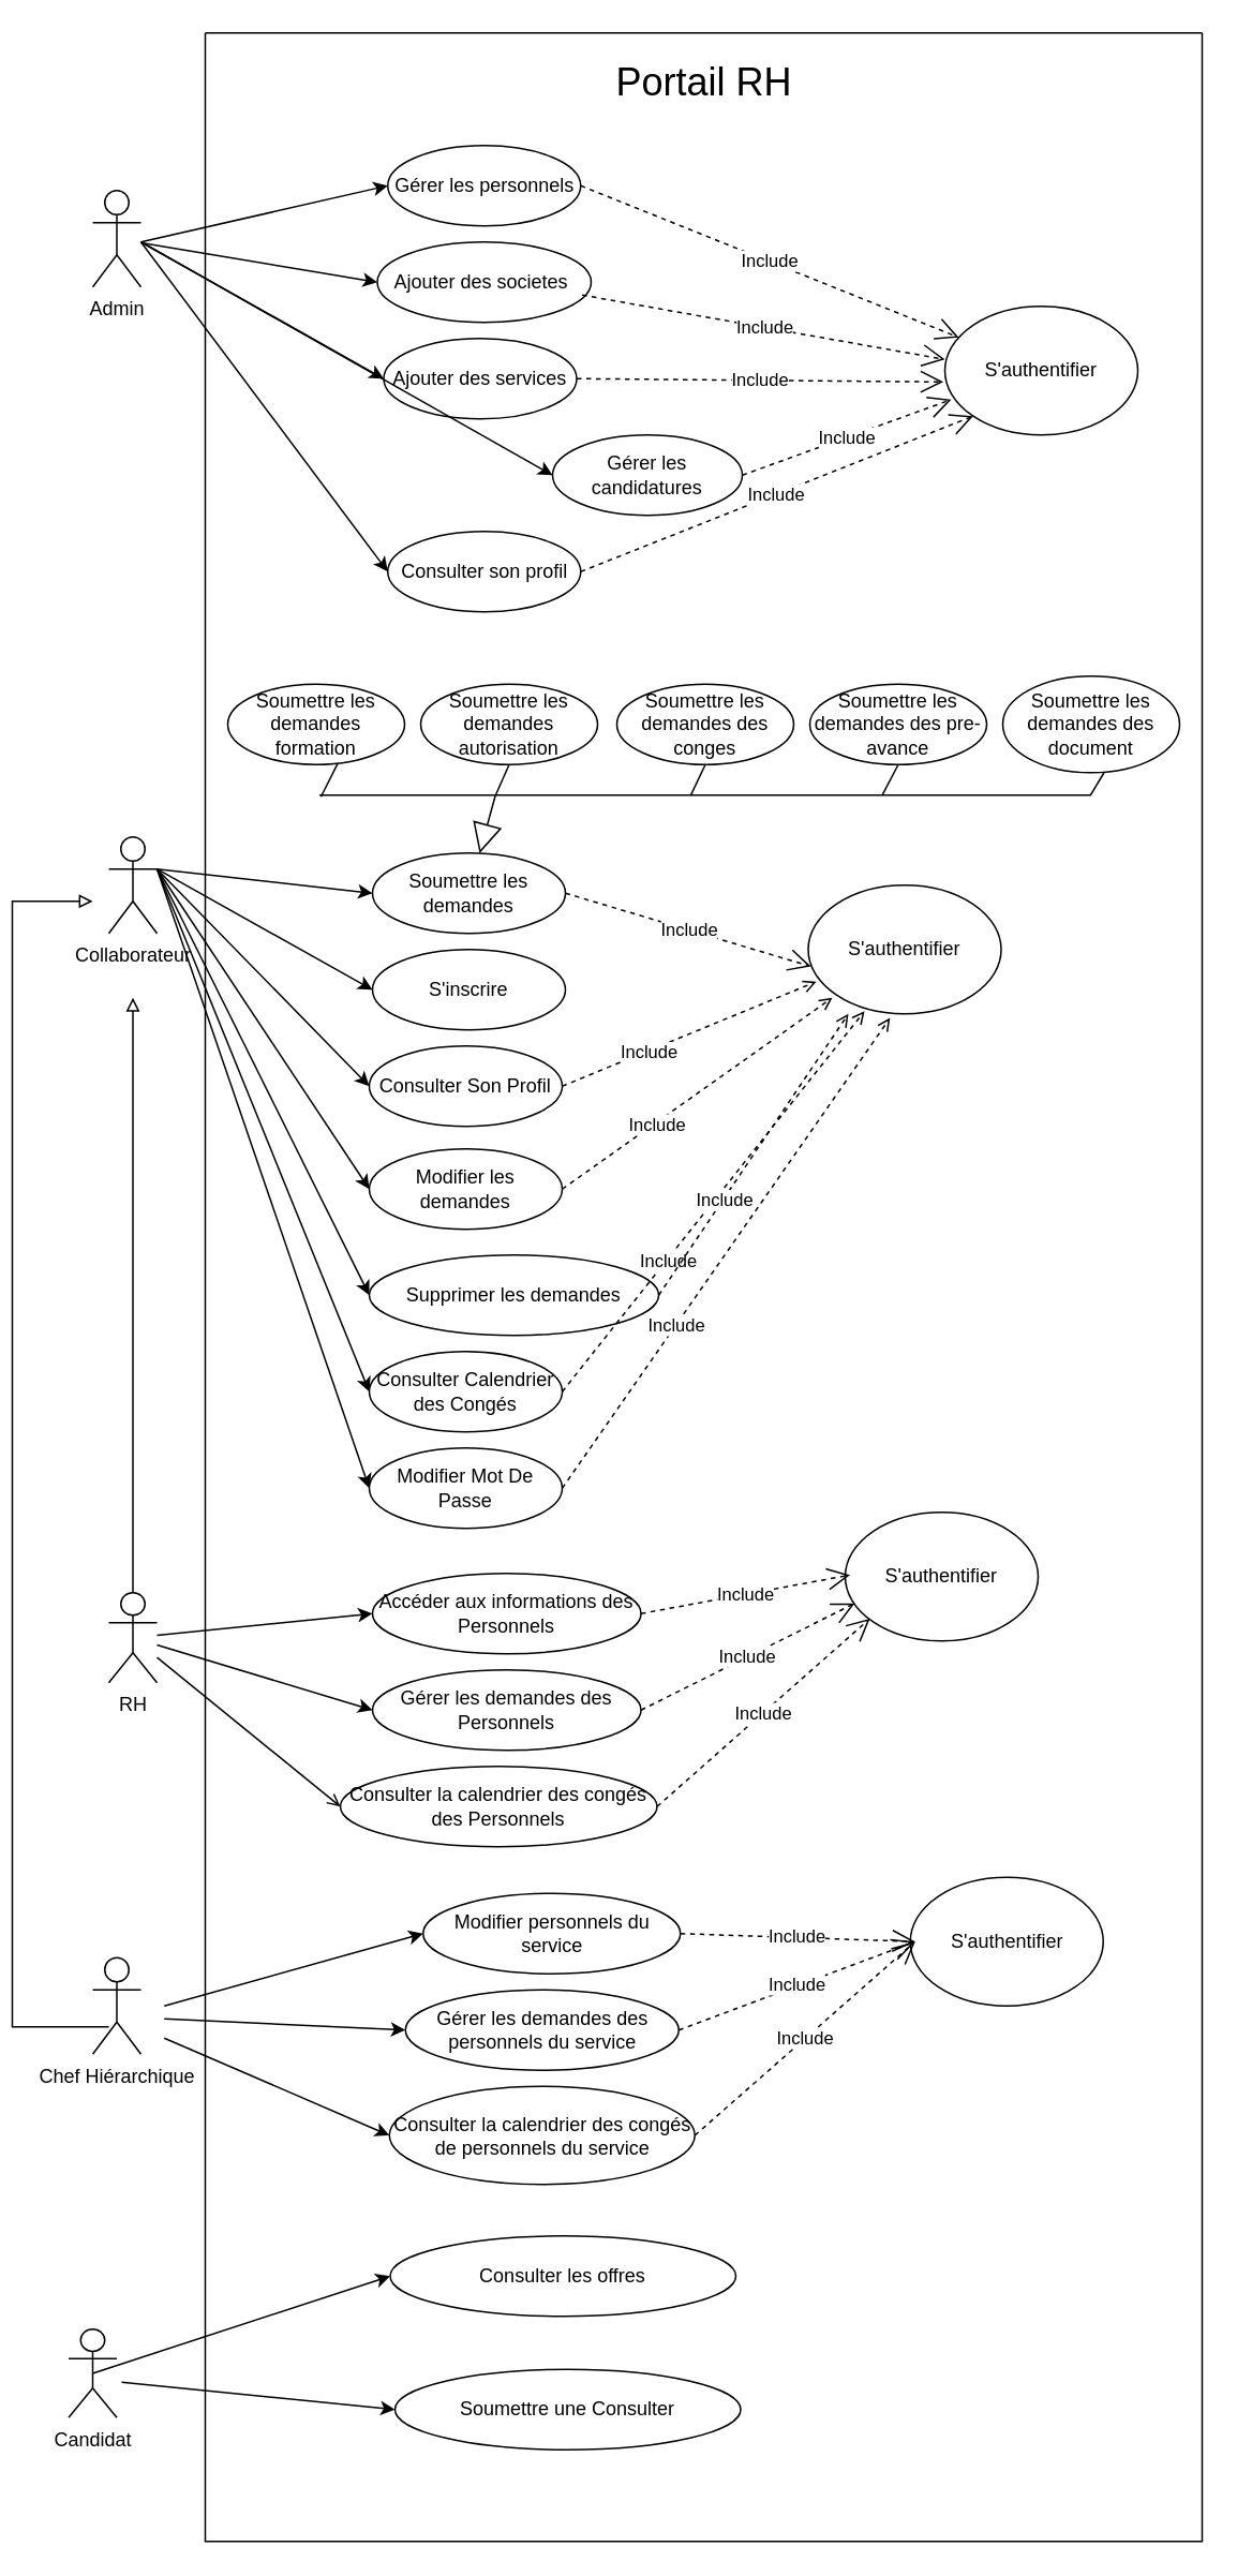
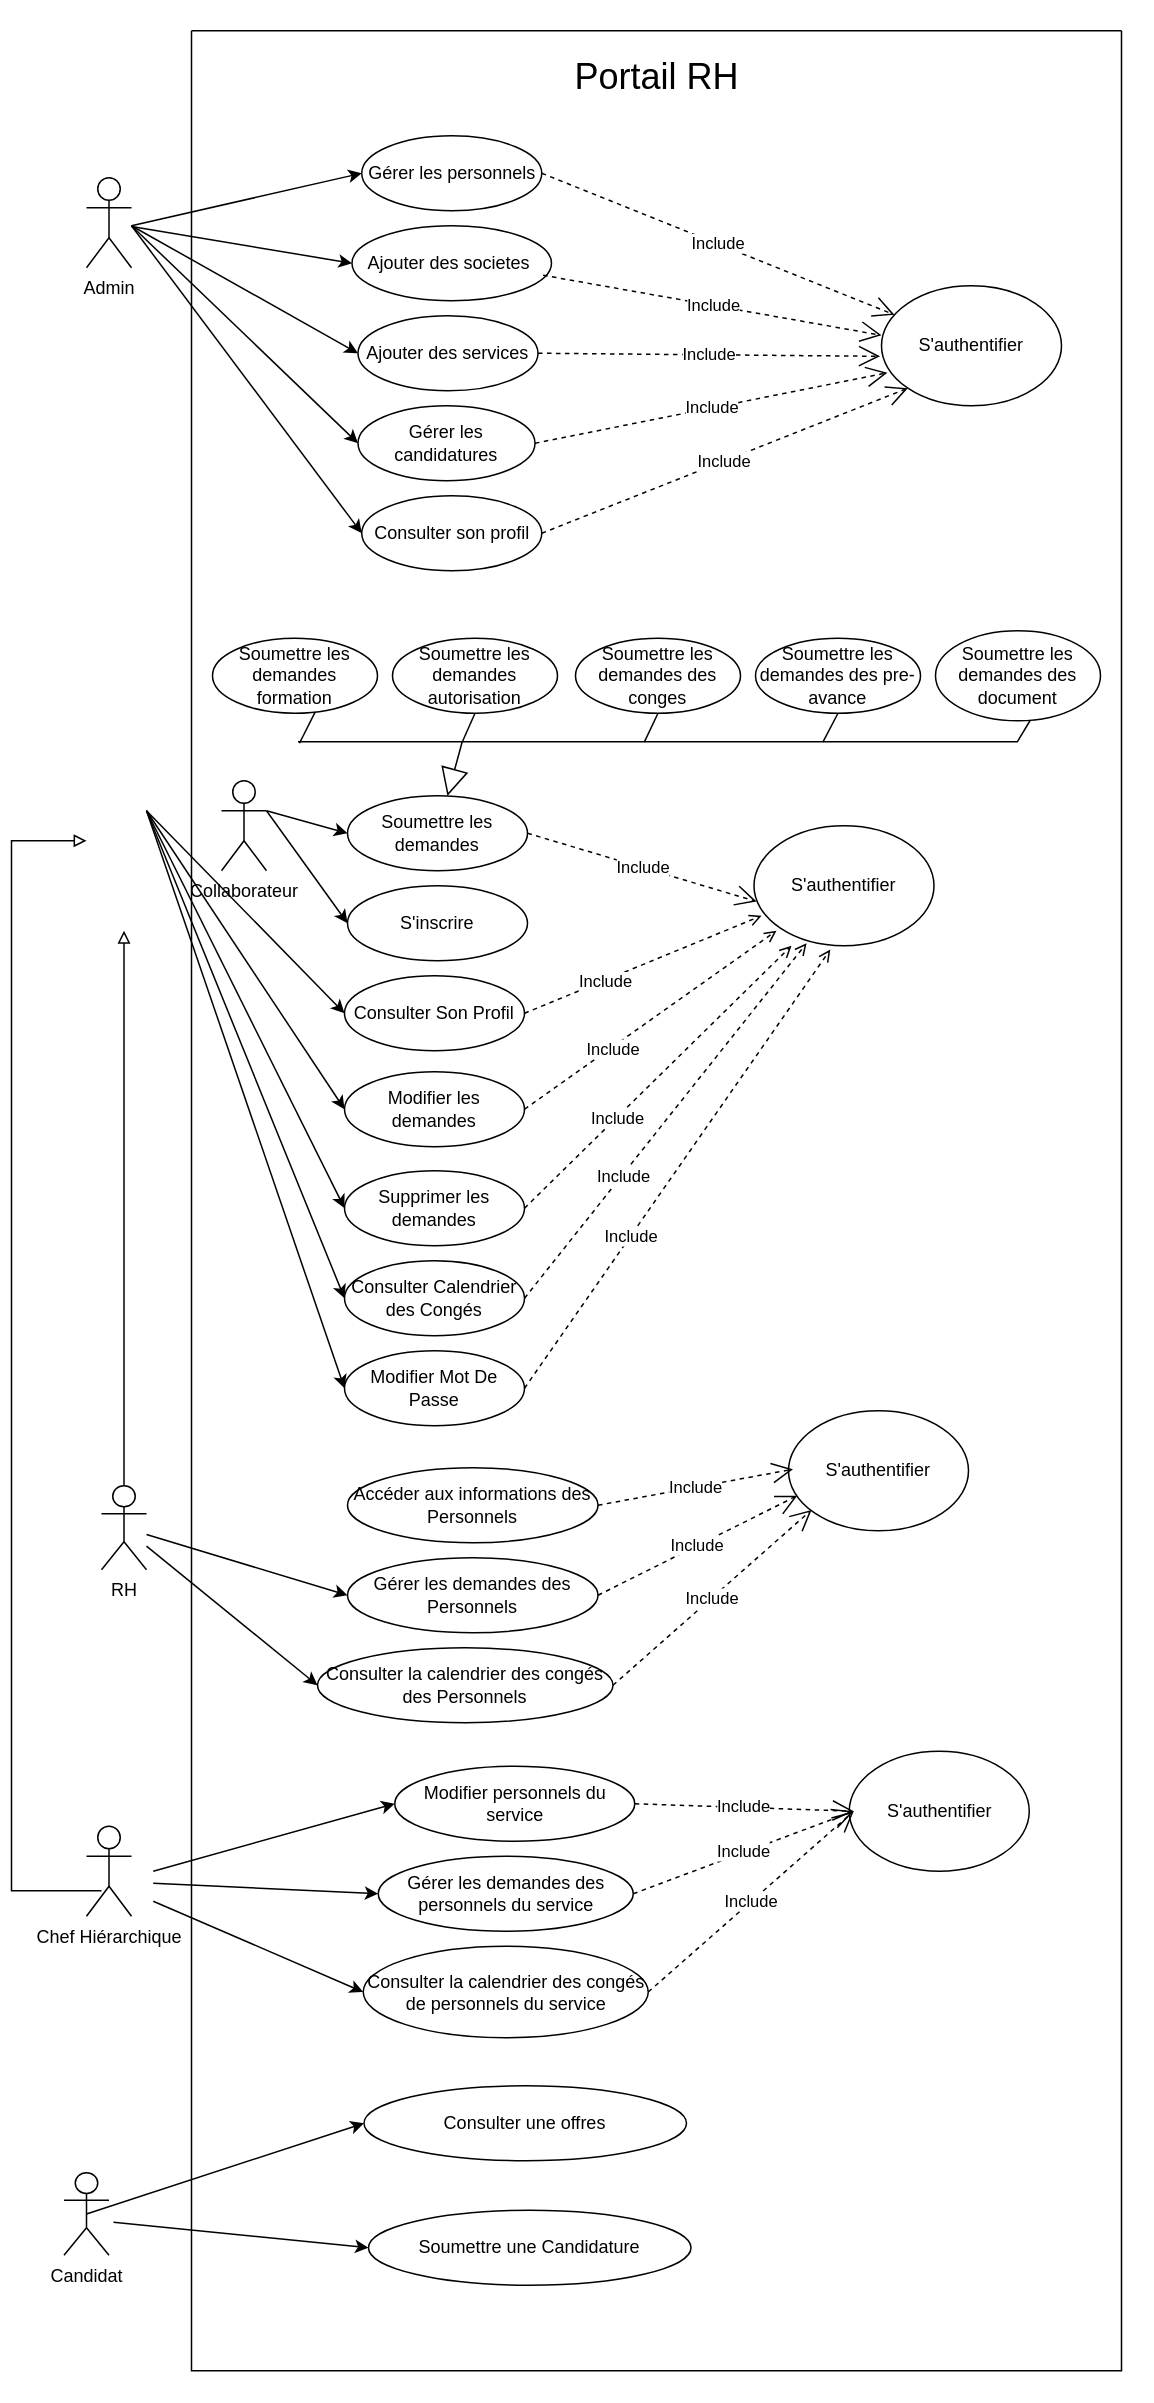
- <mxCell id="49" value="Gérer les candidatures" style="ellipse;whiteSpace=wrap;html=1;" vertex="1" parent="2"><mxGeometry x="216" y="250" width="118" height="50" as="geometry" /></mxCell>
+ <mxCell id="49" value="Gérer les candidatures" style="ellipse;whiteSpace=wrap;html=1;" vertex="1" parent="2"><mxGeometry x="111" y="250" width="118" height="50" as="geometry" /></mxCell>
- <mxCell id="36" value="Collaborateur" style="shape=umlActor;verticalLabelPosition=bottom;verticalAlign=top;html=1;" parent="2" vertex="1"><mxGeometry x="-60" y="500" width="30" height="60" as="geometry" /></mxCell>
+ <mxCell id="36" value="Collaborateur" style="shape=umlActor;verticalLabelPosition=bottom;verticalAlign=top;html=1;" parent="2" vertex="1"><mxGeometry x="20" y="500" width="30" height="60" as="geometry" /></mxCell>
- <mxCell id="30" value="Supprimer les demandes" style="ellipse;whiteSpace=wrap;html=1;" parent="2" vertex="1"><mxGeometry x="102" y="760" width="180" height="50" as="geometry" /></mxCell>
+ <mxCell id="30" value="Supprimer les demandes" style="ellipse;whiteSpace=wrap;html=1;" parent="2" vertex="1"><mxGeometry x="102" y="760" width="120" height="50" as="geometry" /></mxCell>
- <mxCell id="83" value="" style="endArrow=classic;html=1;rounded=0;entryX=0;entryY=0.5;entryDx=0;entryDy=0;" parent="1" target="19" edge="1" source="80"><mxGeometry width="50" height="50" relative="1" as="geometry"><mxPoint x="49" y="968" as="sourcePoint" /><mxPoint x="219" y="953" as="targetPoint" /></mxGeometry></mxCell>
- <mxCell id="81" value="" style="endArrow=open;html=1;rounded=0;entryX=0;entryY=0.5;entryDx=0;entryDy=0;" parent="1" target="21" edge="1" source="80"><mxGeometry width="50" height="50" relative="1" as="geometry"><mxPoint x="49" y="988" as="sourcePoint" /><mxPoint x="169" y="1178" as="targetPoint" /></mxGeometry></mxCell>
+ <mxCell id="81" value="" style="endArrow=classic;html=1;rounded=0;entryX=0;entryY=0.5;entryDx=0;entryDy=0;" parent="1" target="21" edge="1" source="80"><mxGeometry width="50" height="50" relative="1" as="geometry"><mxPoint x="49" y="988" as="sourcePoint" /><mxPoint x="169" y="1178" as="targetPoint" /></mxGeometry></mxCell>
- <mxCell id="34" value="Consulter les offres" style="ellipse;whiteSpace=wrap;html=1;" parent="2" vertex="1"><mxGeometry x="115" y="1370" width="215" height="50" as="geometry" /></mxCell>
+ <mxCell id="34" value="Consulter une offres" style="ellipse;whiteSpace=wrap;html=1;" parent="2" vertex="1"><mxGeometry x="115" y="1370" width="215" height="50" as="geometry" /></mxCell>
- <mxCell id="35" value="Soumettre une Consulter" style="ellipse;whiteSpace=wrap;html=1;" parent="2" vertex="1"><mxGeometry x="118" y="1453" width="215" height="50" as="geometry" /></mxCell>
+ <mxCell id="35" value="Soumettre une Candidature" style="ellipse;whiteSpace=wrap;html=1;" parent="2" vertex="1"><mxGeometry x="118" y="1453" width="215" height="50" as="geometry" /></mxCell>
